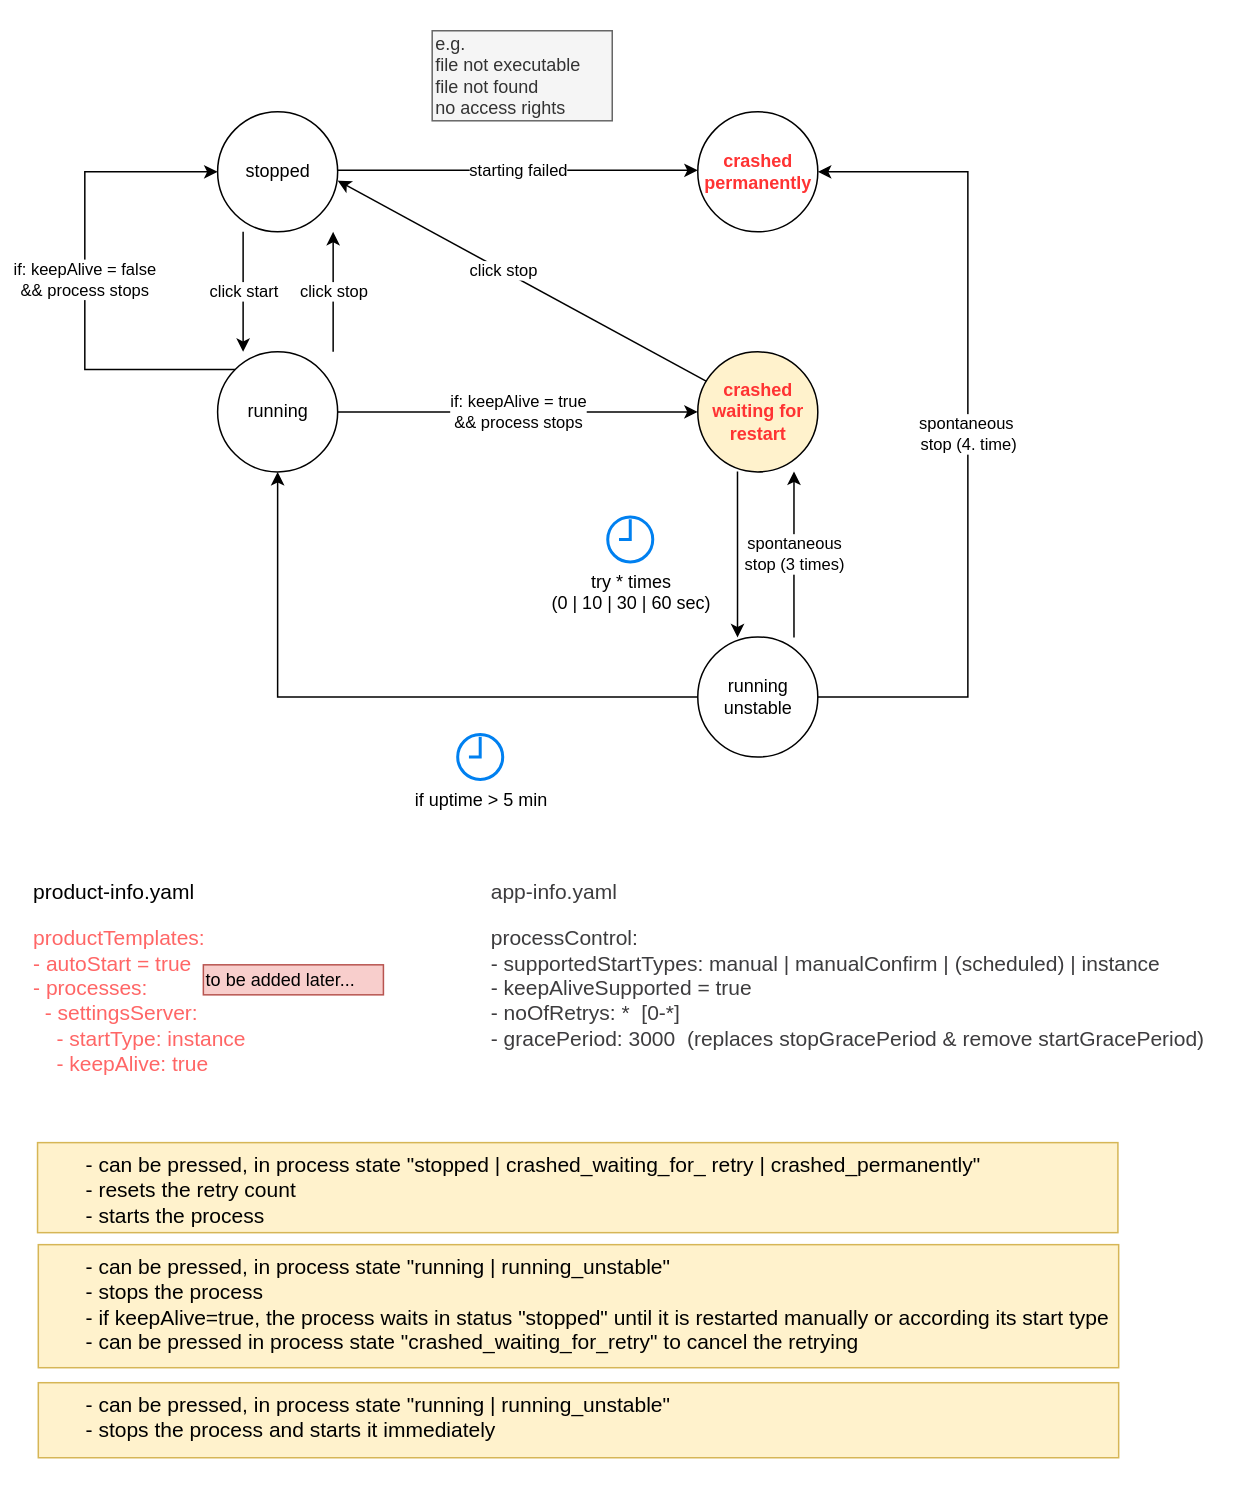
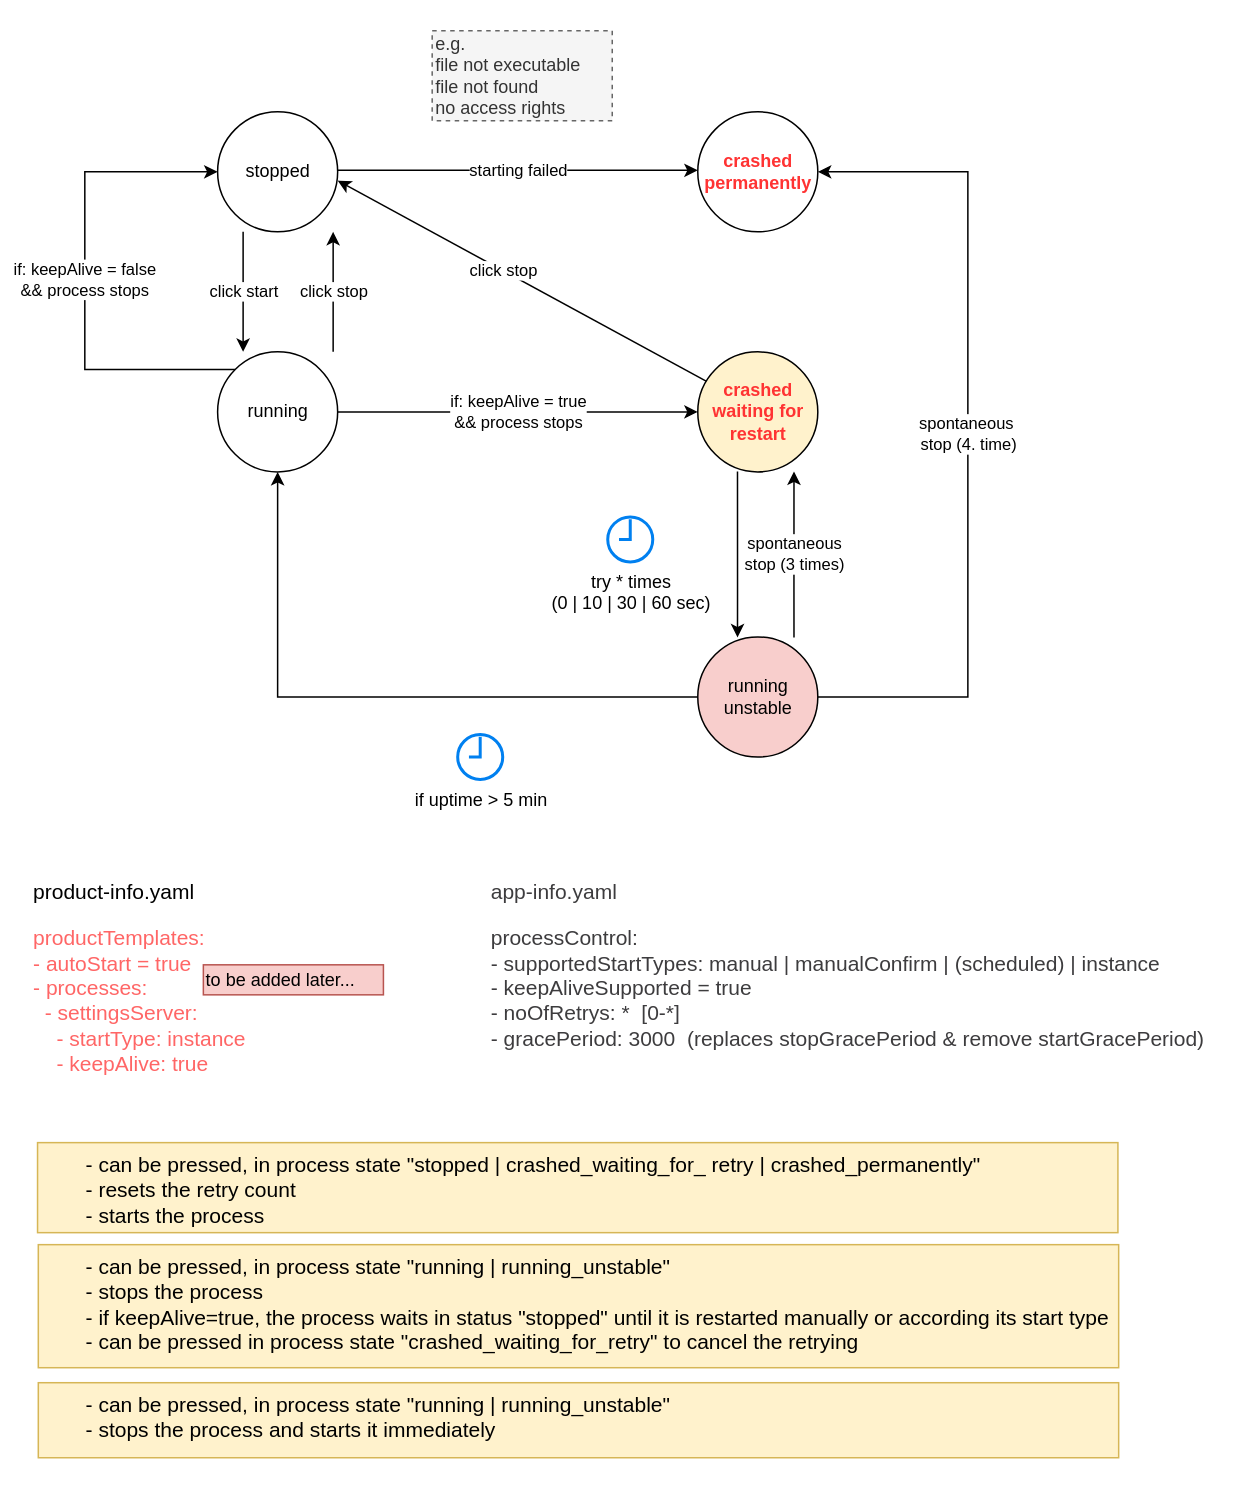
- <mxCell id="9" value="e.g.&lt;br&gt;file not executable&lt;br&gt;file not found&lt;br&gt;&lt;div style=&quot;text-align: left&quot;&gt;&lt;span&gt;no access rights&lt;/span&gt;&lt;/div&gt;" style="rounded=0;whiteSpace=wrap;html=1;align=left;fillColor=#f5f5f5;strokeColor=#666666;fontColor=#333333;" parent="1" vertex="1"><mxGeometry x="287.5" y="20" width="120" height="60" as="geometry" /></mxCell>
+ <mxCell id="9" value="e.g.&lt;br&gt;file not executable&lt;br&gt;file not found&lt;br&gt;&lt;div style=&quot;text-align: left&quot;&gt;&lt;span&gt;no access rights&lt;/span&gt;&lt;/div&gt;" style="rounded=0;whiteSpace=wrap;html=1;align=left;fillColor=#f5f5f5;strokeColor=#666666;fontColor=#333333;dashed=1;" parent="1" vertex="1"><mxGeometry x="287.5" y="20" width="120" height="60" as="geometry" /></mxCell>
- <mxCell id="14" value="running&lt;br&gt;unstable&lt;br&gt;" style="ellipse;whiteSpace=wrap;html=1;aspect=fixed;labelBorderColor=none;" parent="1" vertex="1"><mxGeometry x="464.5" y="424" width="80" height="80" as="geometry" /></mxCell>
+ <mxCell id="14" value="running&lt;br&gt;unstable&lt;br&gt;" style="ellipse;whiteSpace=wrap;html=1;aspect=fixed;labelBorderColor=none;fillColor=#f8cecc;" parent="1" vertex="1"><mxGeometry x="464.5" y="424" width="80" height="80" as="geometry" /></mxCell>
